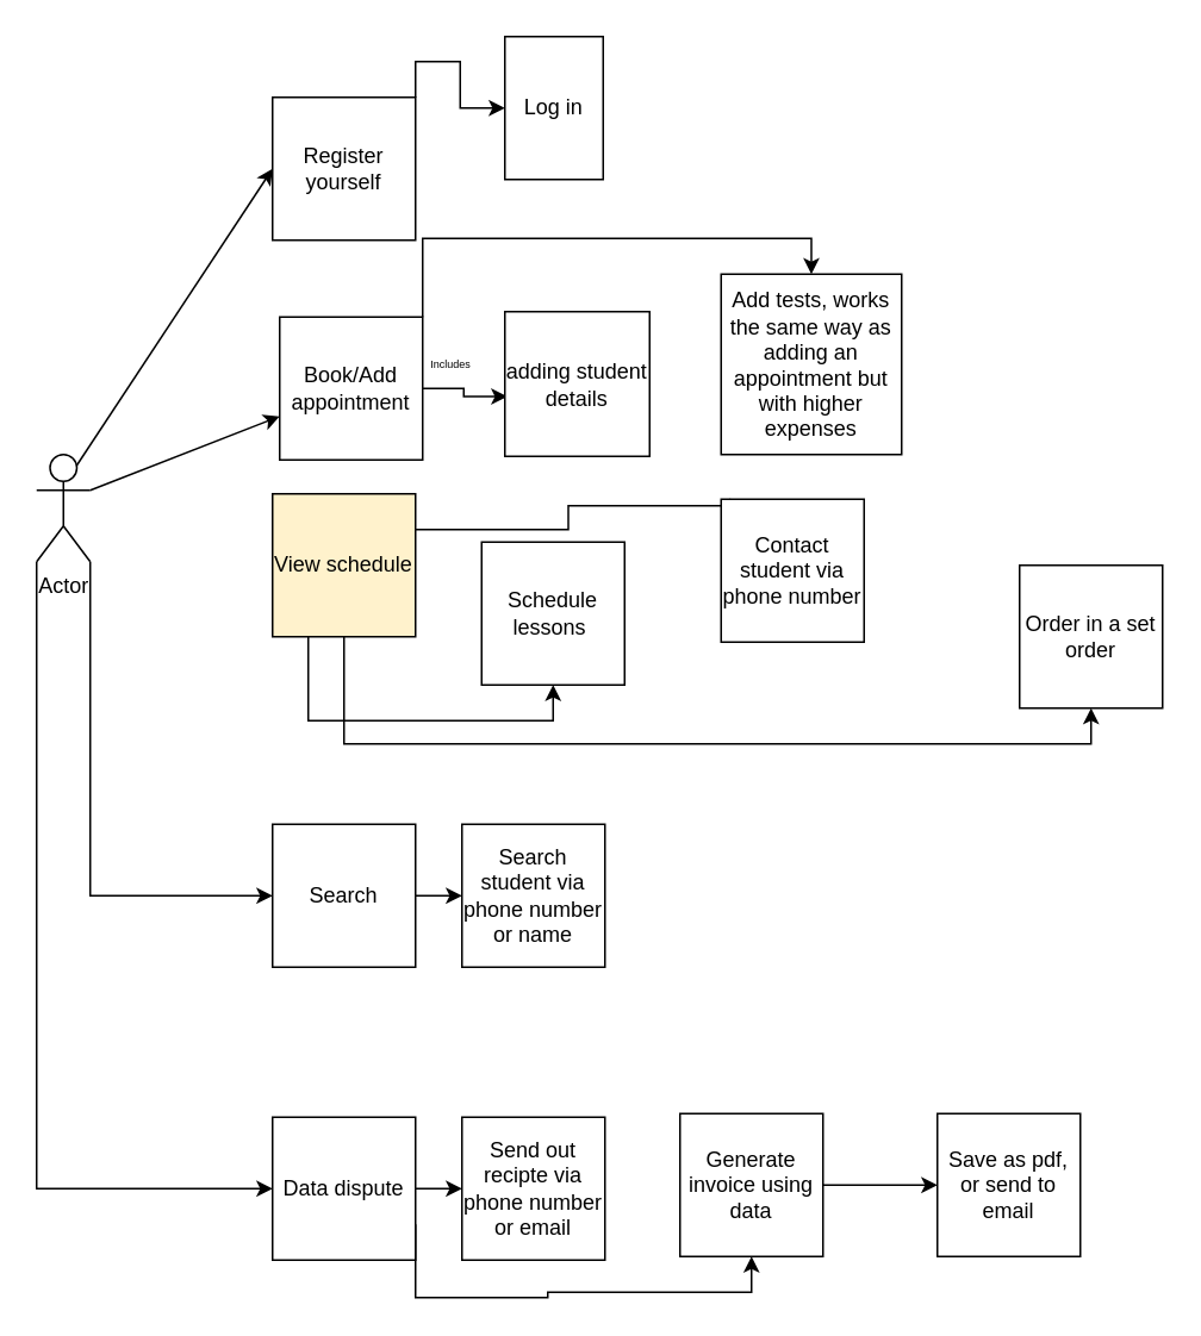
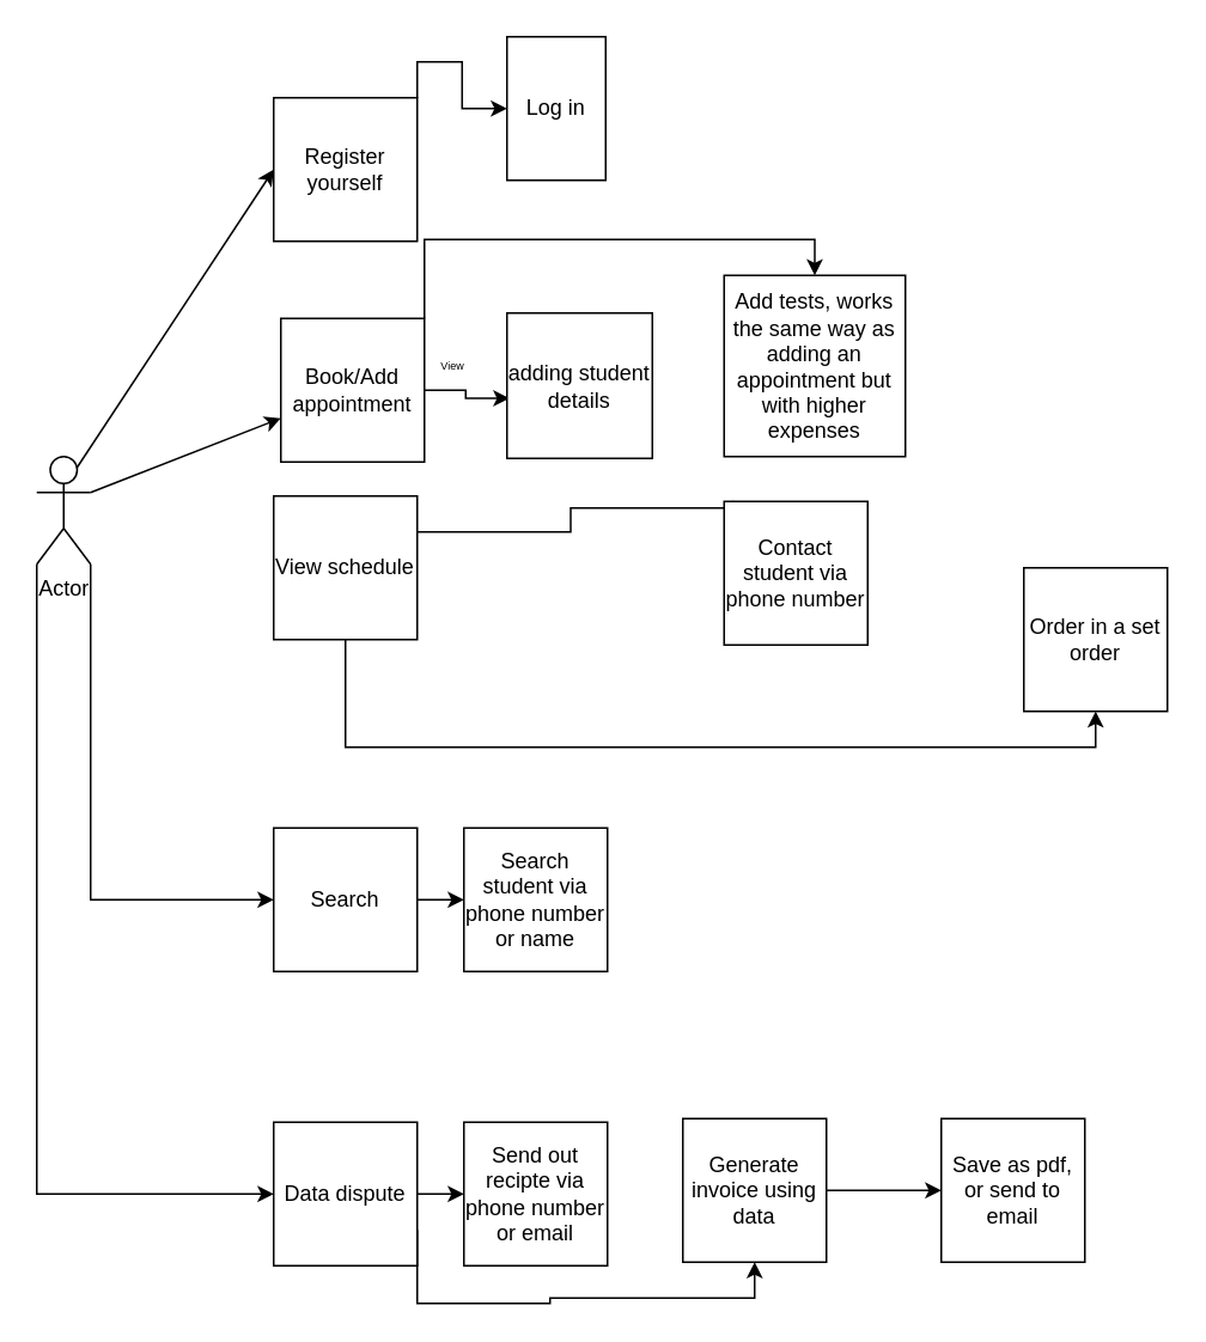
- <mxCell id="28" value="&lt;font style=&quot;font-size: 6px;&quot;&gt;Includes&lt;/font&gt;" style="text;html=1;strokeColor=none;fillColor=none;align=center;verticalAlign=middle;whiteSpace=wrap;rounded=0;" vertex="1" parent="1"><mxGeometry x="222" y="189" width="60" height="26" as="geometry" /></mxCell>
+ <mxCell id="28" value="&lt;font style=&quot;font-size: 6px;&quot;&gt;View&lt;/font&gt;" style="text;html=1;strokeColor=none;fillColor=none;align=center;verticalAlign=middle;whiteSpace=wrap;rounded=0;" vertex="1" parent="1"><mxGeometry x="222" y="189" width="60" height="26" as="geometry" /></mxCell>
- <mxCell id="10" value="View schedule" style="whiteSpace=wrap;html=1;aspect=fixed;fillColor=#fff2cc;" vertex="1" parent="1"><mxGeometry x="152" y="276" width="80" height="80" as="geometry" /></mxCell>
+ <mxCell id="10" value="View schedule" style="whiteSpace=wrap;html=1;aspect=fixed;" vertex="1" parent="1"><mxGeometry x="152" y="276" width="80" height="80" as="geometry" /></mxCell>
- <mxCell id="32" value="Schedule&lt;br/&gt;lessons&amp;nbsp;" style="whiteSpace=wrap;html=1;aspect=fixed;" vertex="1" parent="1"><mxGeometry x="269" y="303" width="80" height="80" as="geometry" /></mxCell>
- <mxCell id="8" style="edgeStyle=orthogonalEdgeStyle;rounded=0;orthogonalLoop=1;jettySize=auto;html=1;exitX=0.25;exitY=1;exitDx=0;exitDy=0;entryX=0.5;entryY=1;entryDx=0;entryDy=0;fontSize=6;" edge="1" parent="1" source="10" target="32"><mxGeometry relative="1" as="geometry" /></mxCell>
